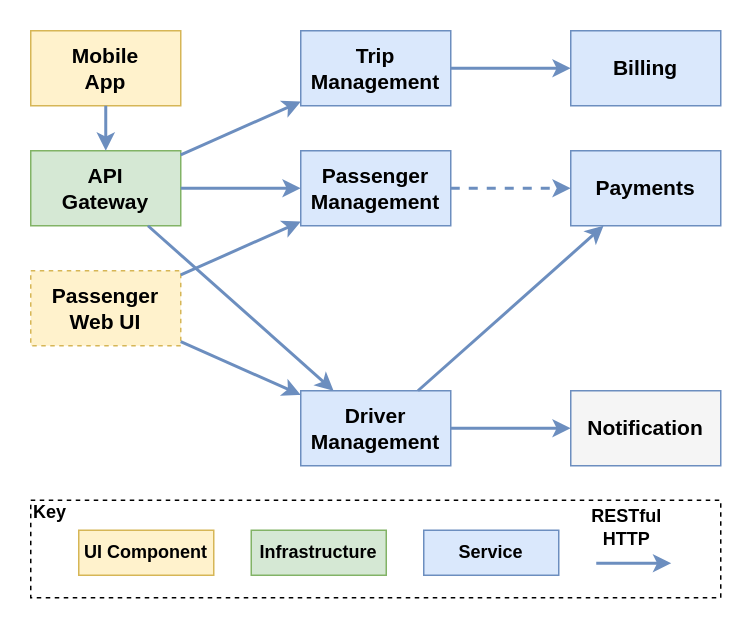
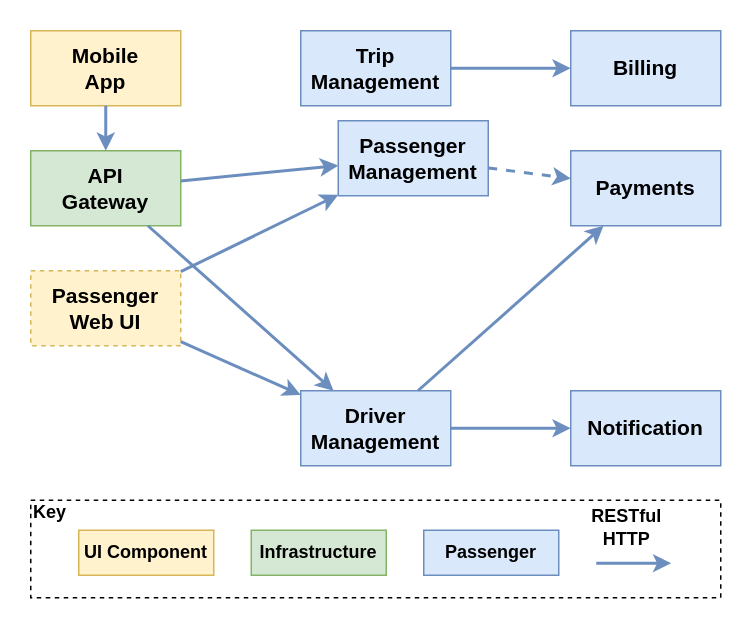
- <mxCell id="18" value="" style="endArrow=classic;html=1;fontSize=14;fillColor=#dae8fc;strokeColor=#6c8ebf;strokeWidth=2;" edge="1" parent="1" source="15" target="5"><mxGeometry width="50" height="50" relative="1" as="geometry"><mxPoint x="350" y="175" as="sourcePoint" /><mxPoint x="450" y="175" as="targetPoint" /></mxGeometry></mxCell>
- <mxCell id="3" value="Passenger Management" style="rounded=0;whiteSpace=wrap;html=1;fillColor=#dae8fc;strokeColor=#6c8ebf;fontStyle=1;fontSize=14;" vertex="1" parent="1"><mxGeometry x="200" y="100" width="100" height="50" as="geometry" /></mxCell>
+ <mxCell id="3" value="Passenger Management" style="rounded=0;whiteSpace=wrap;html=1;fillColor=#dae8fc;strokeColor=#6c8ebf;fontStyle=1;fontSize=14;" vertex="1" parent="1"><mxGeometry x="225" y="80" width="100" height="50" as="geometry" /></mxCell>
- <mxCell id="8" value="Notification" style="rounded=0;whiteSpace=wrap;html=1;fillColor=#f5f5f5;strokeColor=#6c8ebf;fontStyle=1;fontSize=14;" vertex="1" parent="1"><mxGeometry x="380" y="260" width="100" height="50" as="geometry" /></mxCell>
+ <mxCell id="8" value="Notification" style="rounded=0;whiteSpace=wrap;html=1;fillColor=#dae8fc;strokeColor=#6c8ebf;fontStyle=1;fontSize=14;" vertex="1" parent="1"><mxGeometry x="380" y="260" width="100" height="50" as="geometry" /></mxCell>
- <mxCell id="24" value="Service" style="rounded=0;whiteSpace=wrap;html=1;fillColor=#dae8fc;strokeColor=#6c8ebf;fontStyle=1;fontSize=12;" vertex="1" parent="1"><mxGeometry x="282" y="353" width="90" height="30" as="geometry" /></mxCell>
+ <mxCell id="24" value="Passenger" style="rounded=0;whiteSpace=wrap;html=1;fillColor=#dae8fc;strokeColor=#6c8ebf;fontStyle=1;fontSize=12;" vertex="1" parent="1"><mxGeometry x="282" y="353" width="90" height="30" as="geometry" /></mxCell>
